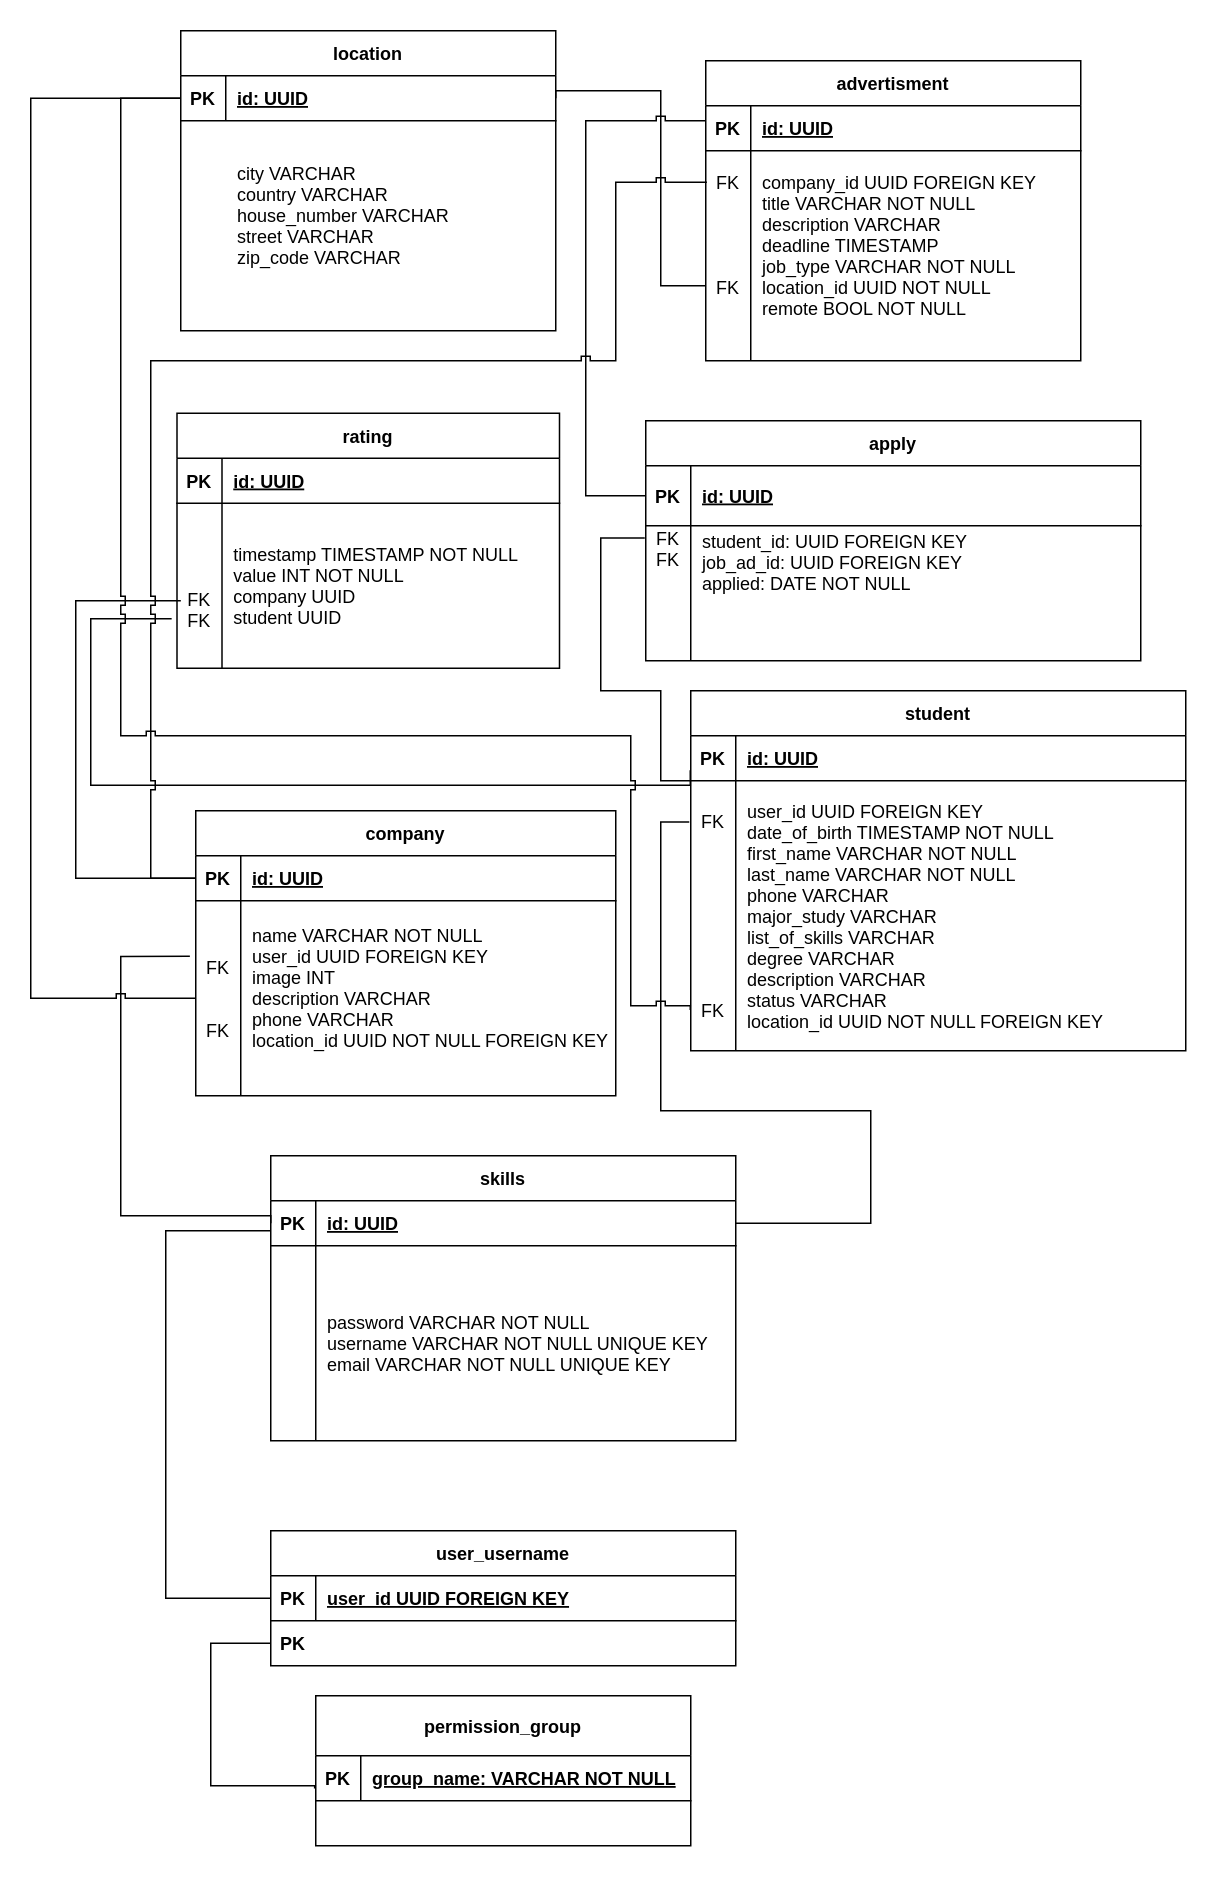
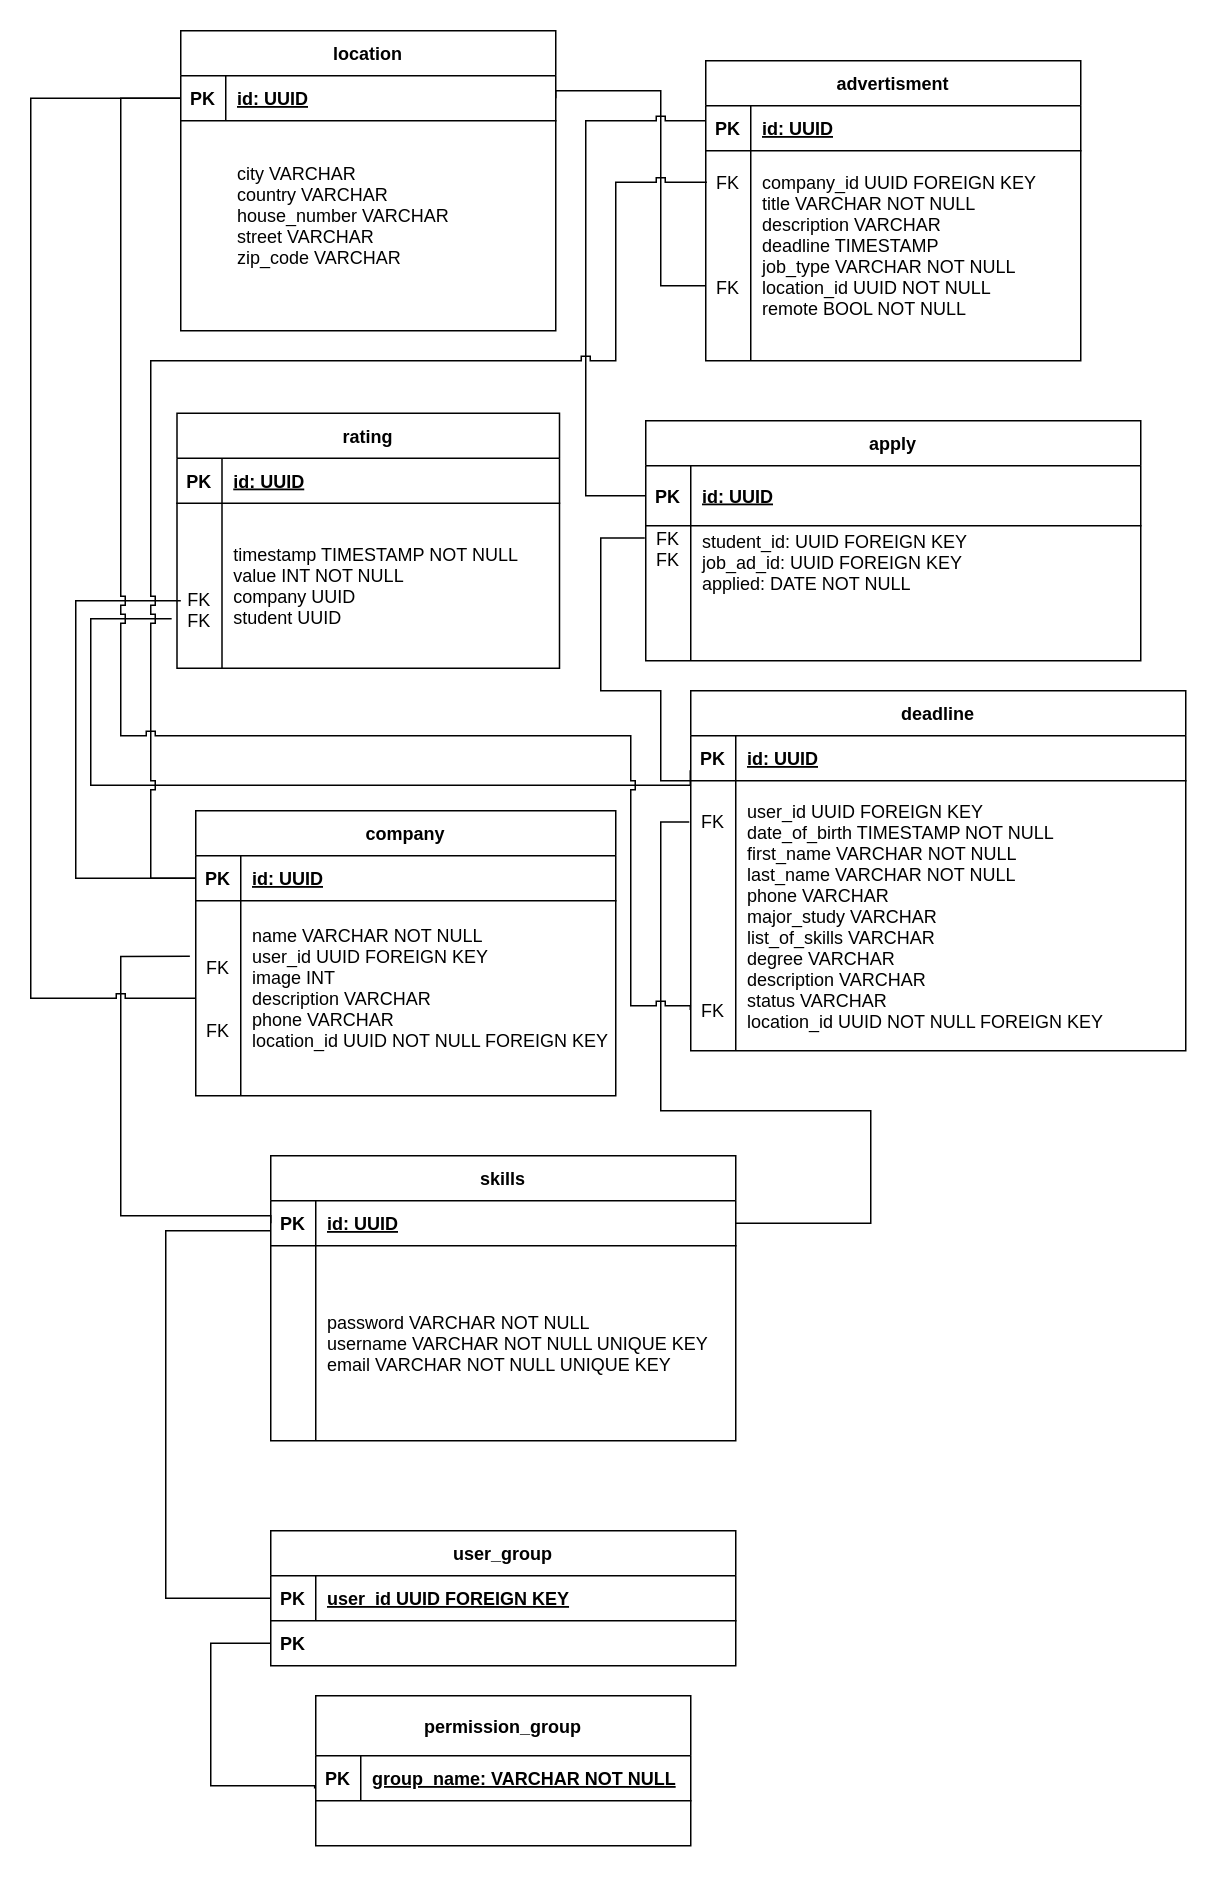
- <mxCell id="9" value="student" style="shape=table;startSize=30;container=1;collapsible=1;childLayout=tableLayout;fixedRows=1;rowLines=0;fontStyle=1;align=center;resizeLast=1;" parent="1" vertex="1"><mxGeometry x="460" y="460" width="330" height="240" as="geometry" /></mxCell>
+ <mxCell id="9" value="deadline" style="shape=table;startSize=30;container=1;collapsible=1;childLayout=tableLayout;fixedRows=1;rowLines=0;fontStyle=1;align=center;resizeLast=1;" parent="1" vertex="1"><mxGeometry x="460" y="460" width="330" height="240" as="geometry" /></mxCell>
- <mxCell id="17" value="user_username" style="shape=table;startSize=30;container=1;collapsible=1;childLayout=tableLayout;fixedRows=1;rowLines=0;fontStyle=1;align=center;resizeLast=1;" parent="1" vertex="1"><mxGeometry x="180" y="1020" width="310" height="90" as="geometry" /></mxCell>
+ <mxCell id="17" value="user_group" style="shape=table;startSize=30;container=1;collapsible=1;childLayout=tableLayout;fixedRows=1;rowLines=0;fontStyle=1;align=center;resizeLast=1;" parent="1" vertex="1"><mxGeometry x="180" y="1020" width="310" height="90" as="geometry" /></mxCell>
